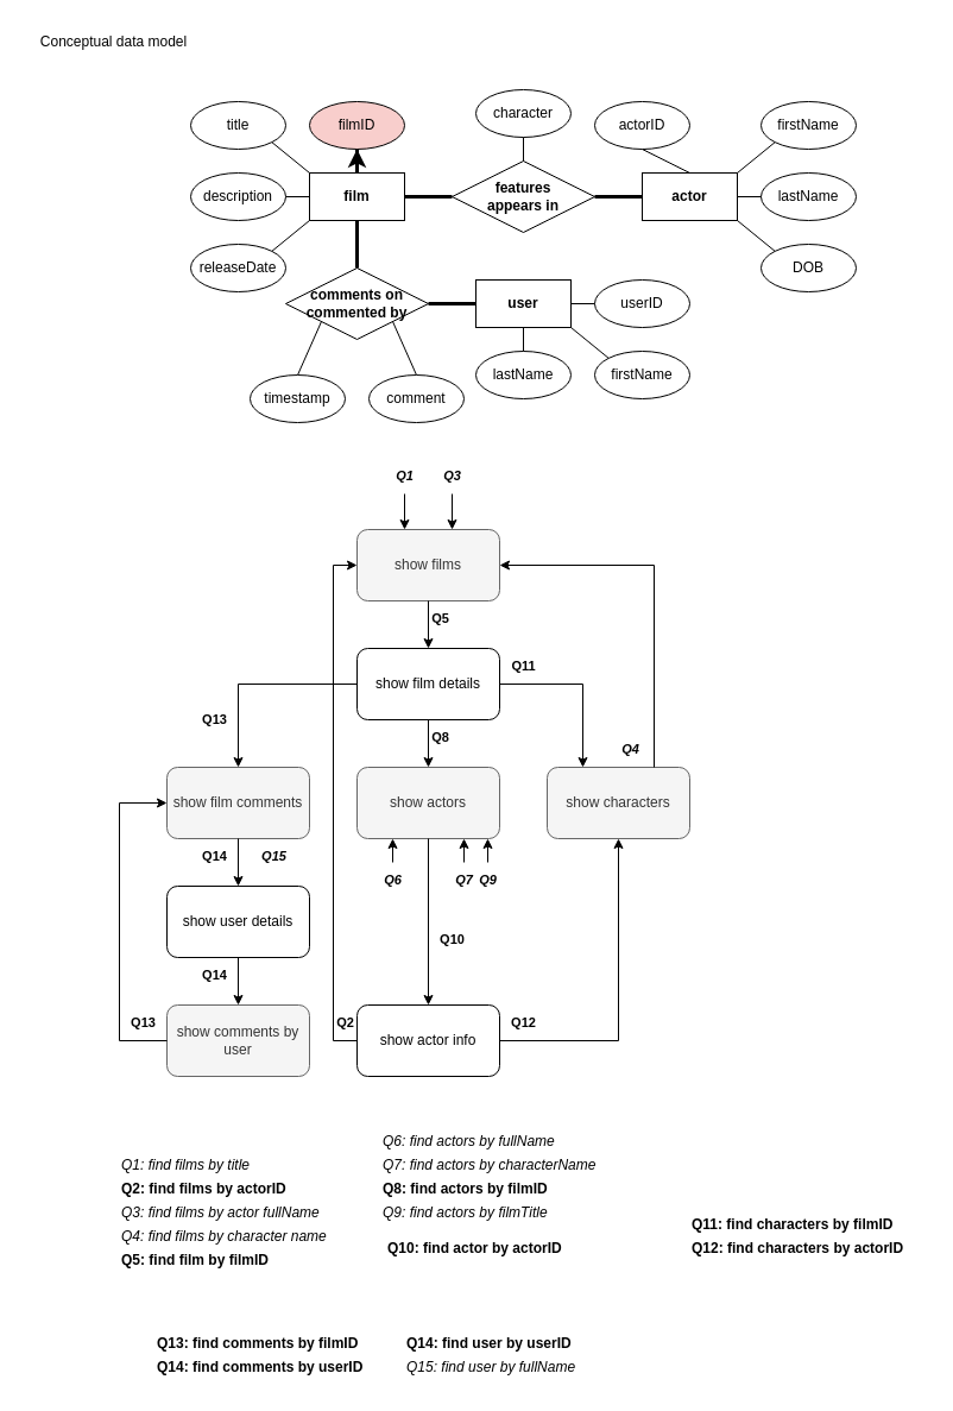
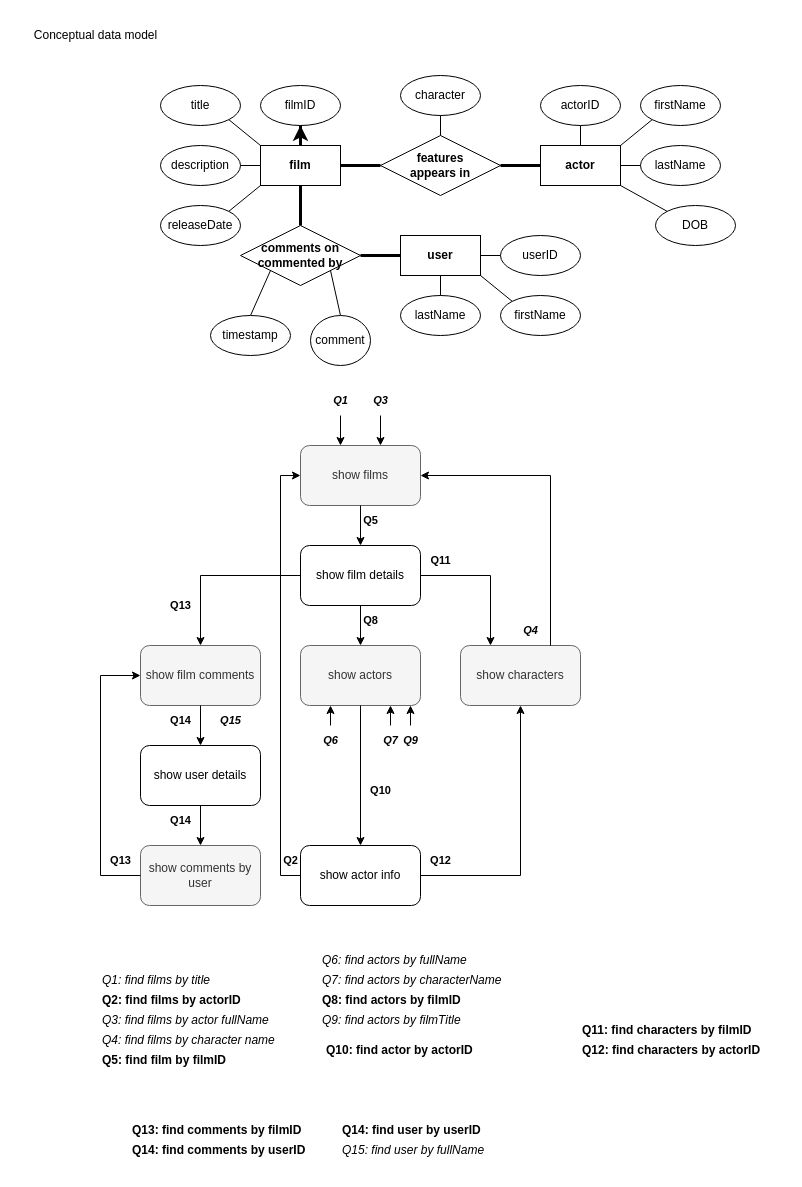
- <mxCell id="14" value="filmID" style="ellipse;whiteSpace=wrap;html=1;fillColor=#f8cecc;" vertex="1" parent="1"><mxGeometry x="260" y="85" width="80" height="40" as="geometry" /></mxCell>
+ <mxCell id="14" value="filmID" style="ellipse;whiteSpace=wrap;html=1;" vertex="1" parent="1"><mxGeometry x="260" y="85" width="80" height="40" as="geometry" /></mxCell>
- <mxCell id="21" value="actorID" style="ellipse;whiteSpace=wrap;html=1;" vertex="1" parent="1"><mxGeometry x="500" y="85" width="80" height="40" as="geometry" /></mxCell>
+ <mxCell id="21" value="actorID" style="ellipse;whiteSpace=wrap;html=1;" vertex="1" parent="1"><mxGeometry x="540" y="85" width="80" height="40" as="geometry" /></mxCell>
- <mxCell id="24" value="DOB" style="ellipse;whiteSpace=wrap;html=1;" vertex="1" parent="1"><mxGeometry x="640" y="205" width="80" height="40" as="geometry" /></mxCell>
+ <mxCell id="24" value="DOB" style="ellipse;whiteSpace=wrap;html=1;" vertex="1" parent="1"><mxGeometry x="655" y="205" width="80" height="40" as="geometry" /></mxCell>
- <mxCell id="26" value="comment" style="ellipse;whiteSpace=wrap;html=1;" vertex="1" parent="1"><mxGeometry x="310" y="315" width="80" height="40" as="geometry" /></mxCell>
+ <mxCell id="26" value="comment" style="ellipse;whiteSpace=wrap;html=1;" vertex="1" parent="1"><mxGeometry x="310" y="315" width="60" height="50" as="geometry" /></mxCell>
